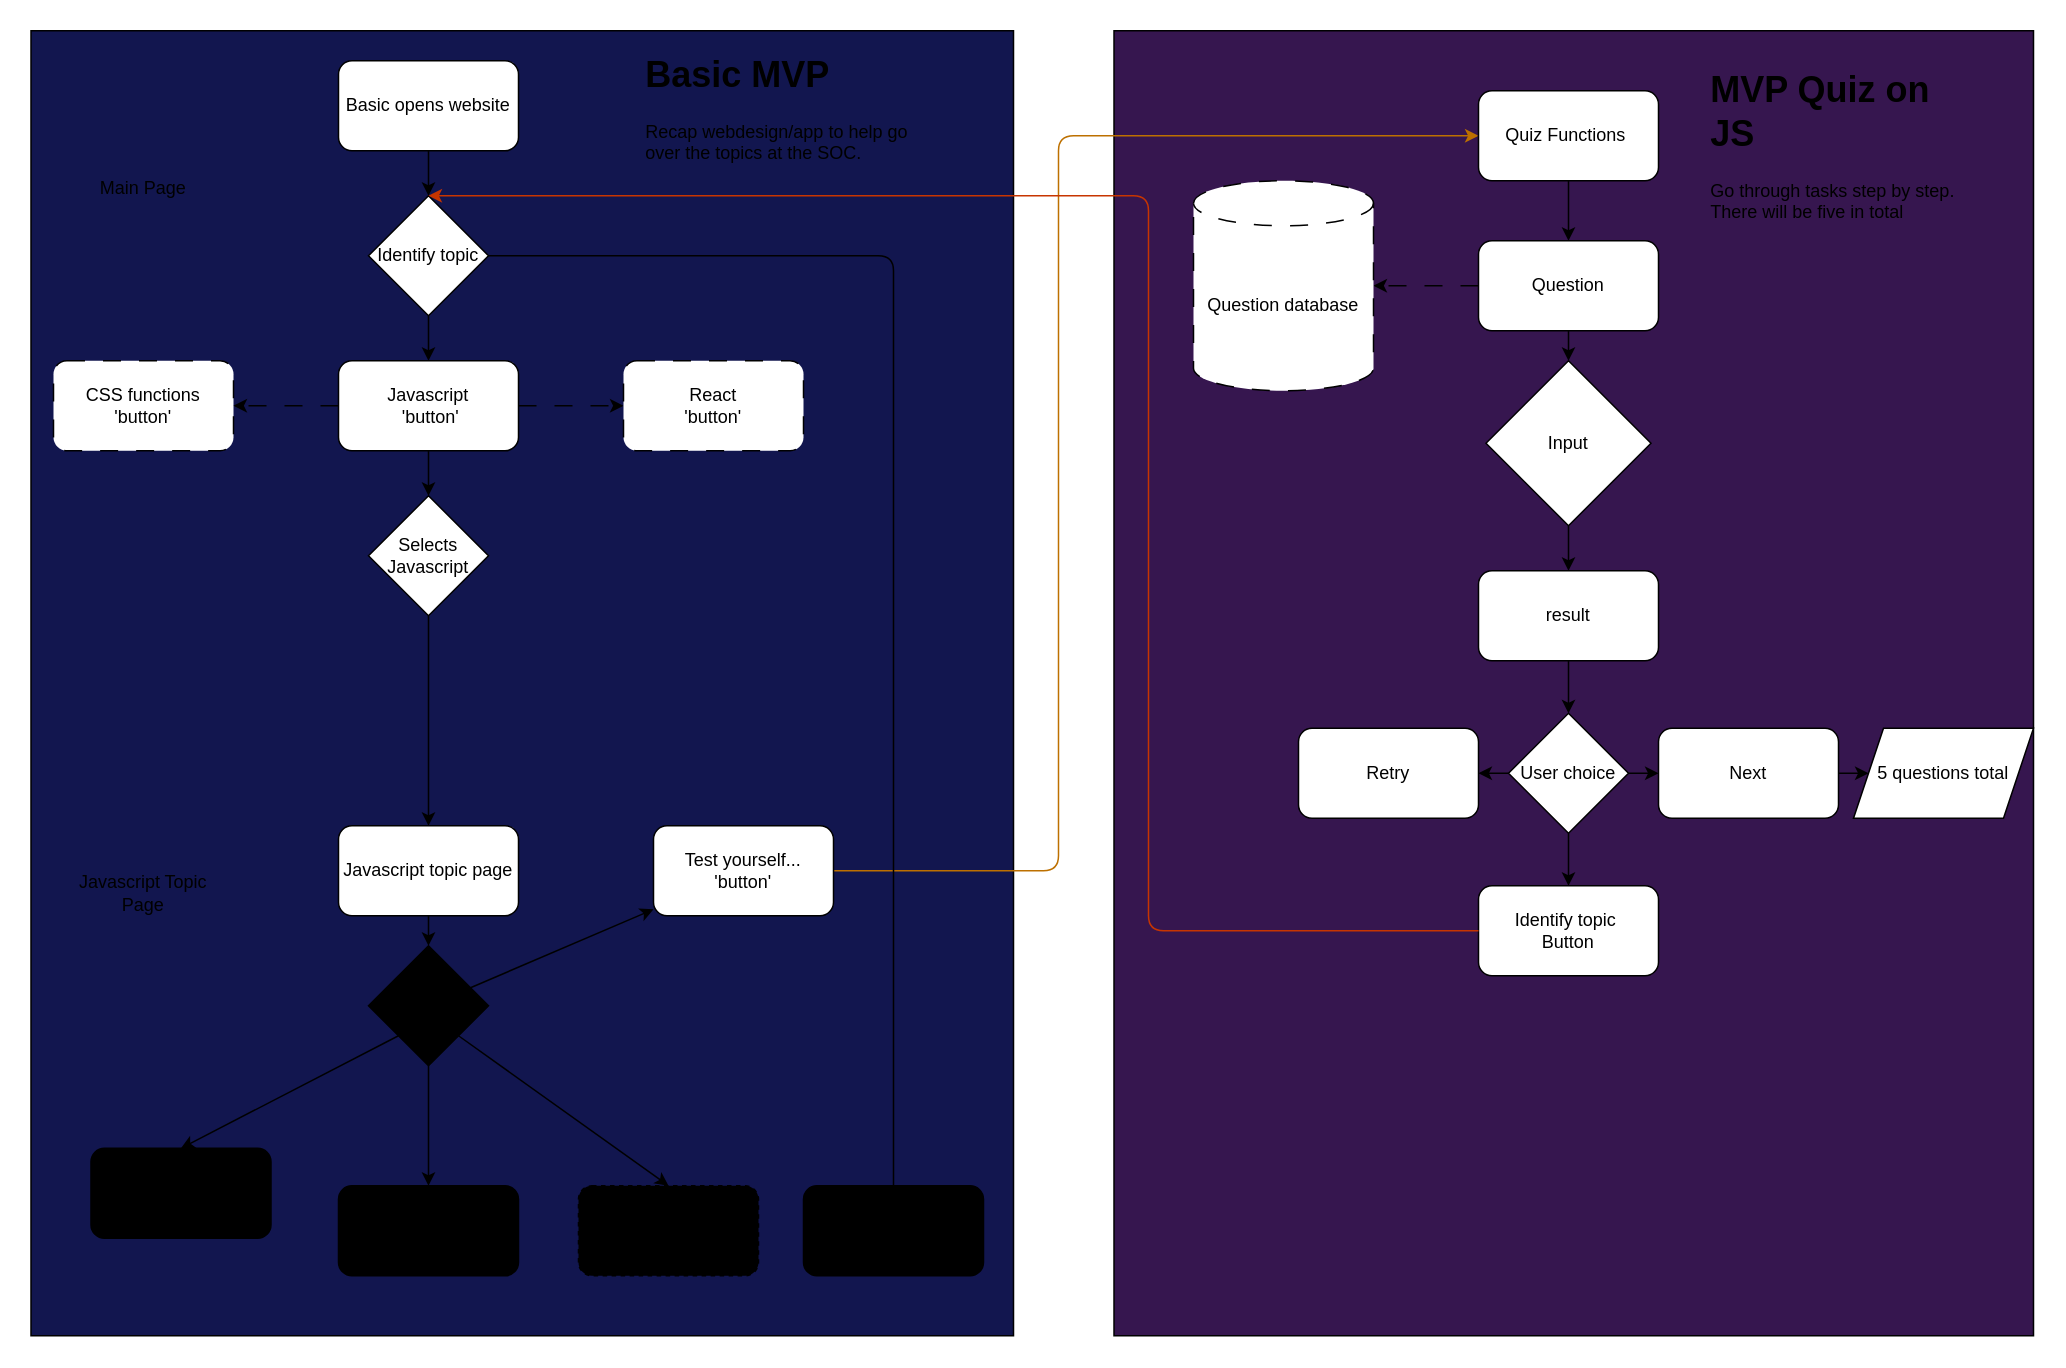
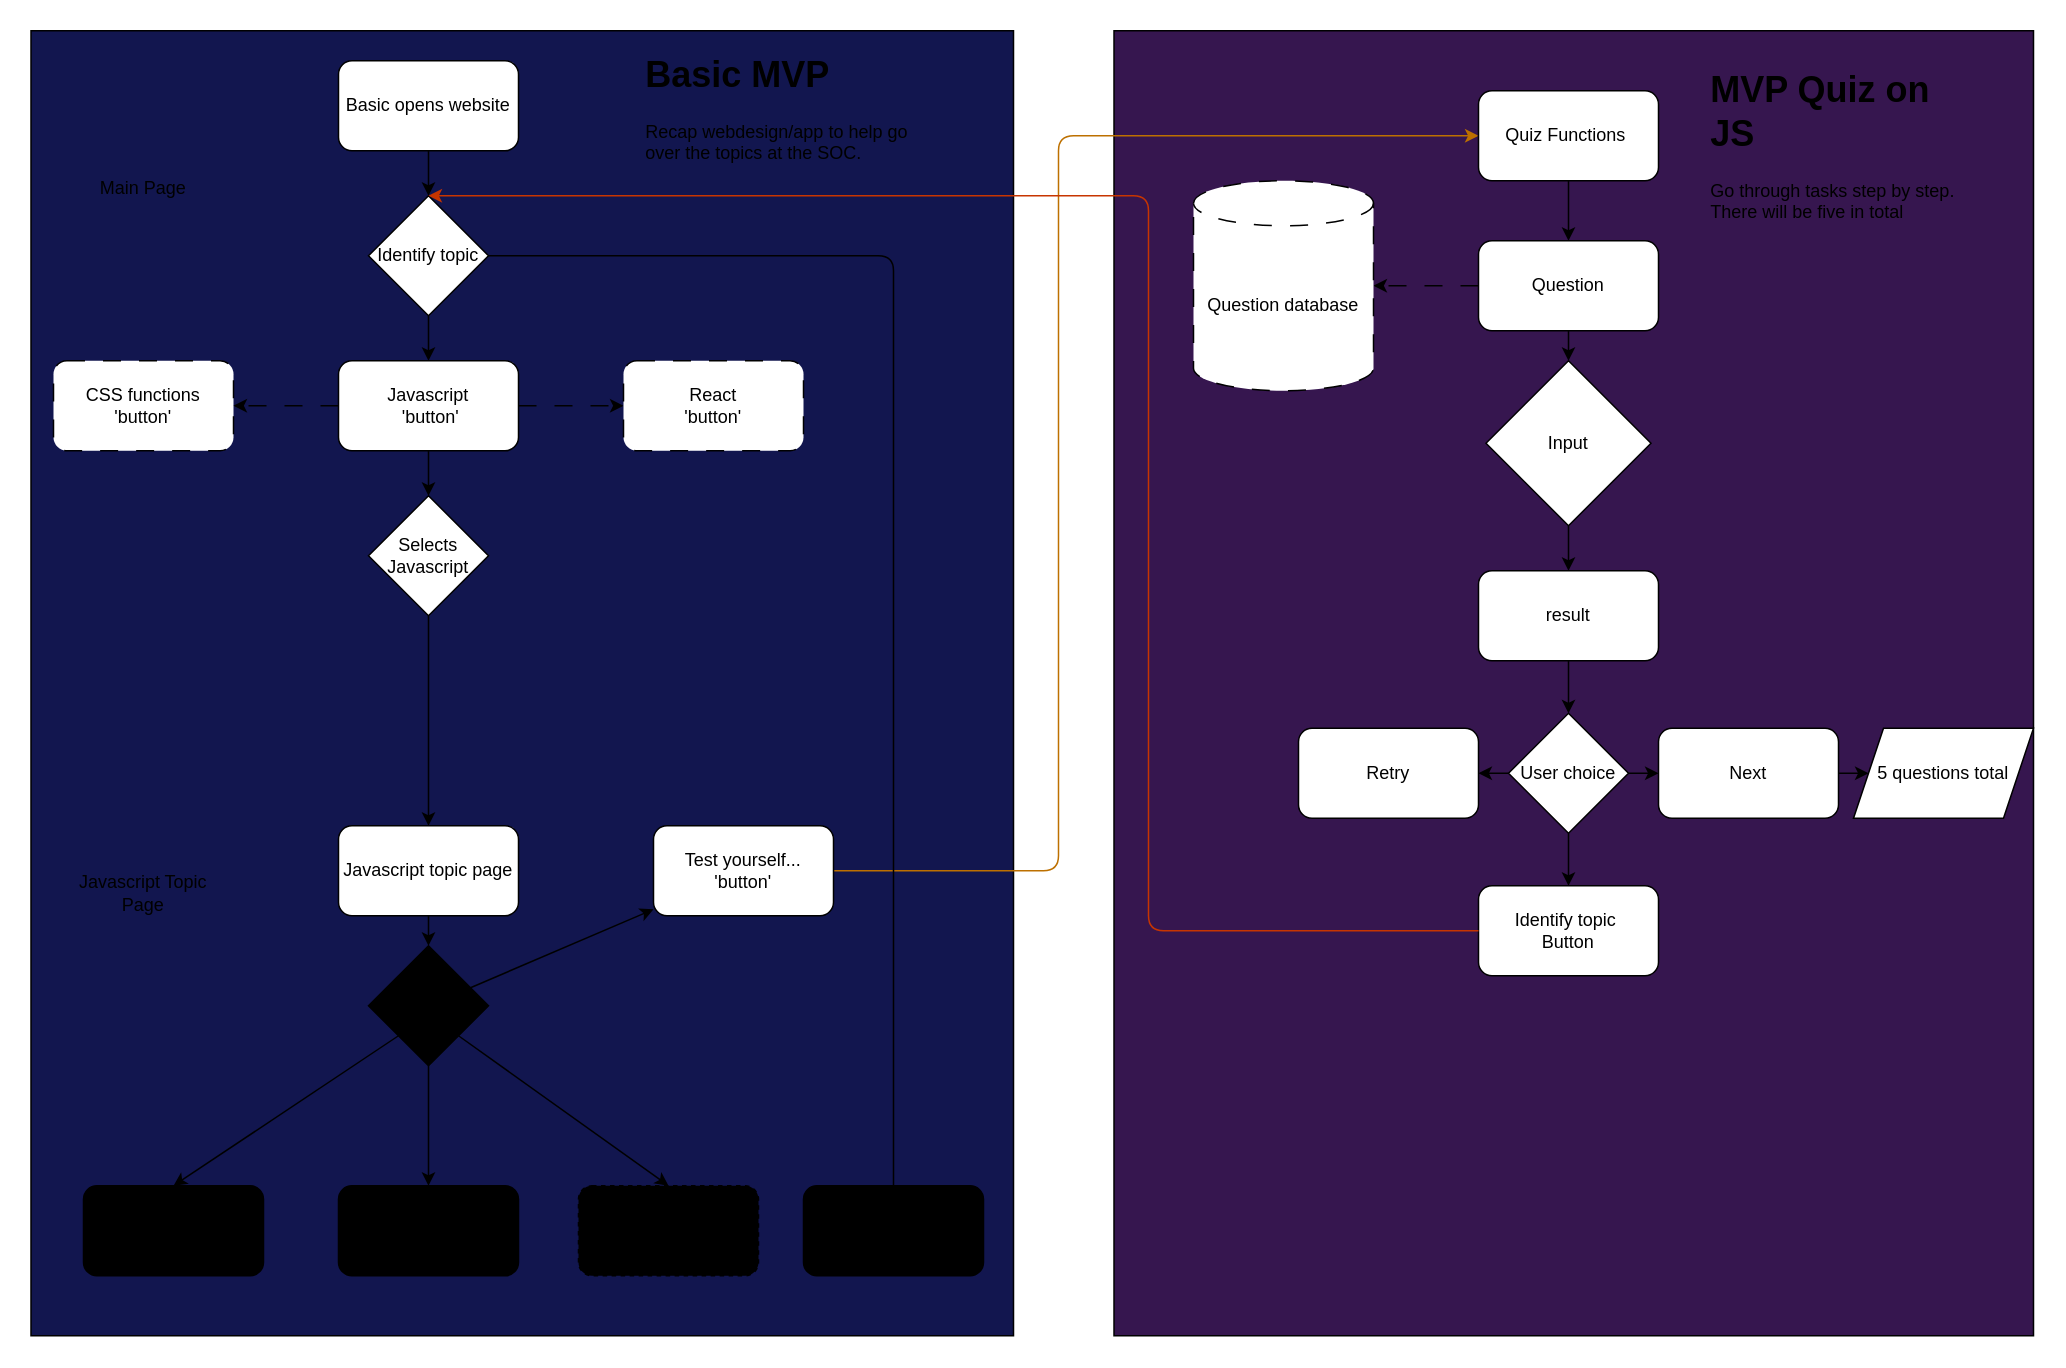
- <mxCell id="27" value="Variables&lt;br&gt;'button'" style="rounded=1;whiteSpace=wrap;html=1;shadow=0;fillColor=#000000;" parent="1" vertex="1"><mxGeometry x="60" y="765" width="120" height="60" as="geometry" /></mxCell>
+ <mxCell id="27" value="Variables&lt;br&gt;'button'" style="rounded=1;whiteSpace=wrap;html=1;shadow=0;fillColor=#000000;" parent="1" vertex="1"><mxGeometry x="55" y="790" width="120" height="60" as="geometry" /></mxCell>
